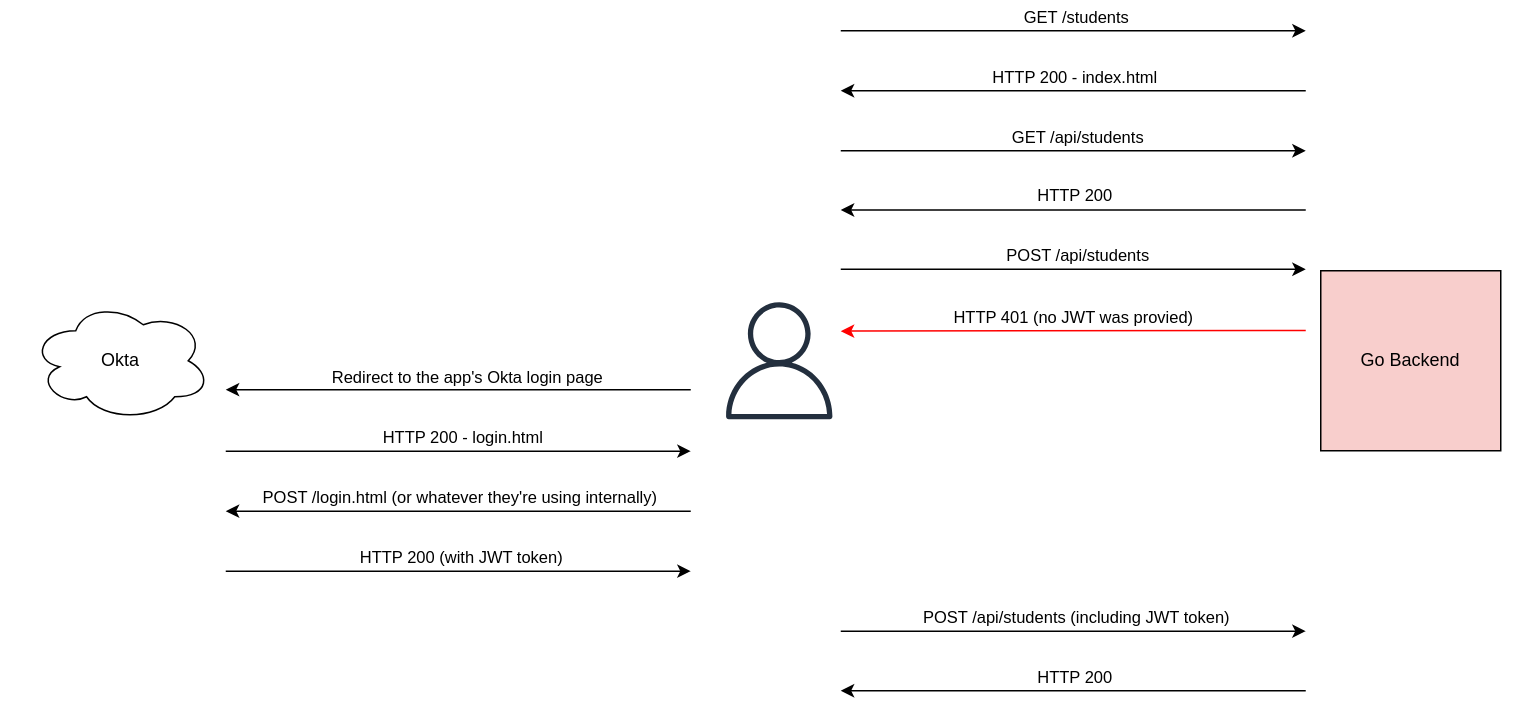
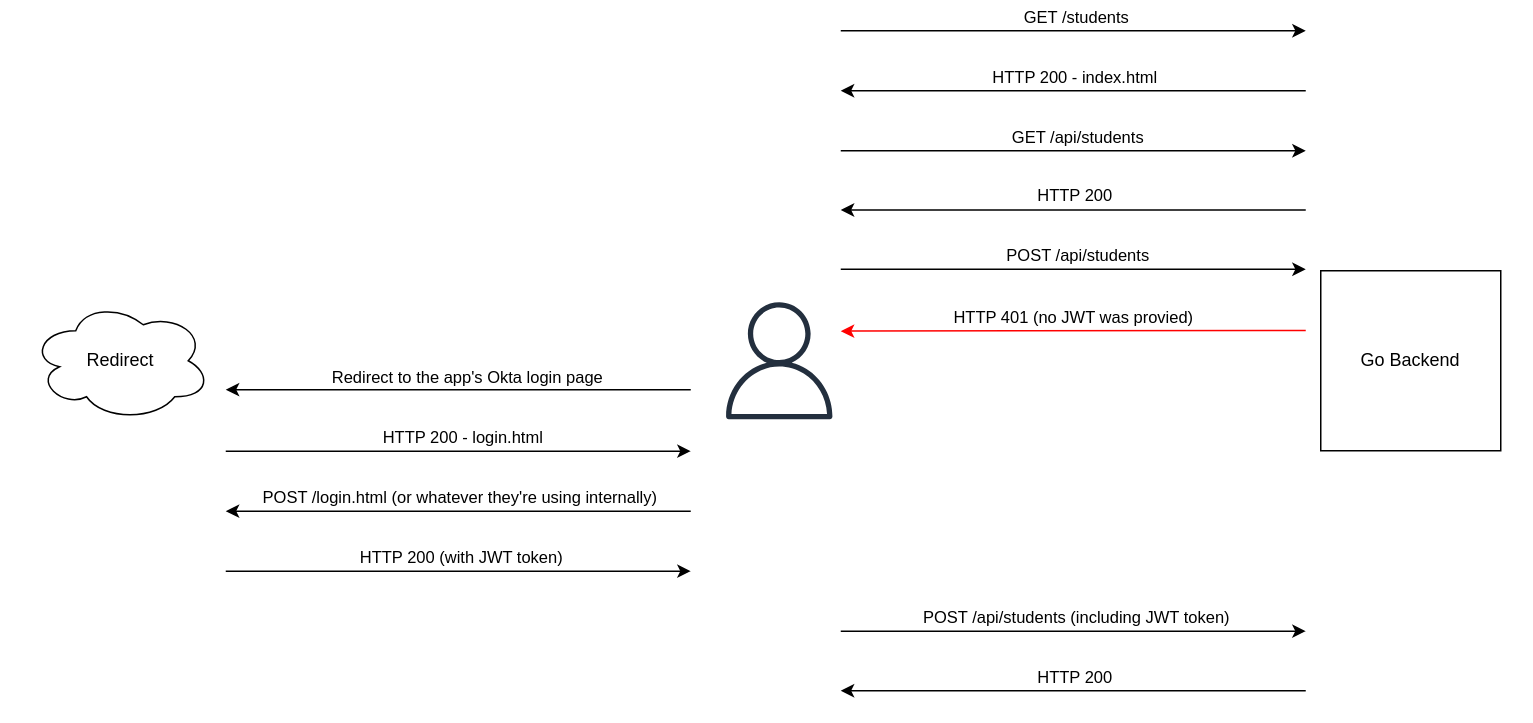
- <mxCell id="14" value="Okta" style="ellipse;shape=cloud;whiteSpace=wrap;html=1;" vertex="1" parent="1"><mxGeometry x="20" y="200" width="120" height="80" as="geometry" /></mxCell>
+ <mxCell id="14" value="Redirect" style="ellipse;shape=cloud;whiteSpace=wrap;html=1;" vertex="1" parent="1"><mxGeometry x="20" y="200" width="120" height="80" as="geometry" /></mxCell>
- <mxCell id="3" value="Go Backend" style="rounded=0;whiteSpace=wrap;html=1;fillColor=#f8cecc;" vertex="1" parent="1"><mxGeometry x="880" y="180" width="120" height="120" as="geometry" /></mxCell>
+ <mxCell id="3" value="Go Backend" style="rounded=0;whiteSpace=wrap;html=1;" vertex="1" parent="1"><mxGeometry x="880" y="180" width="120" height="120" as="geometry" /></mxCell>
